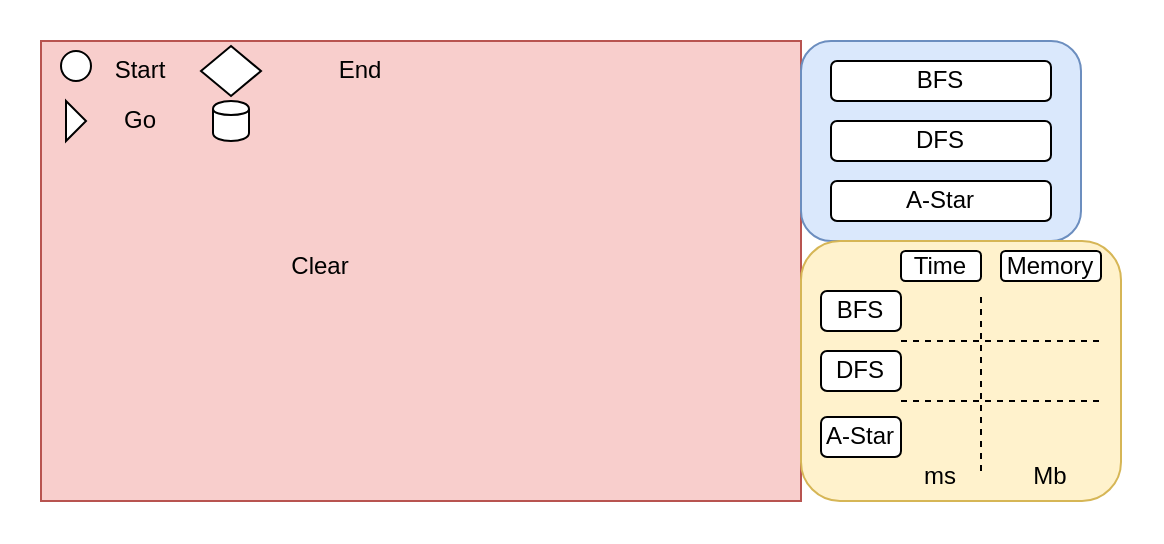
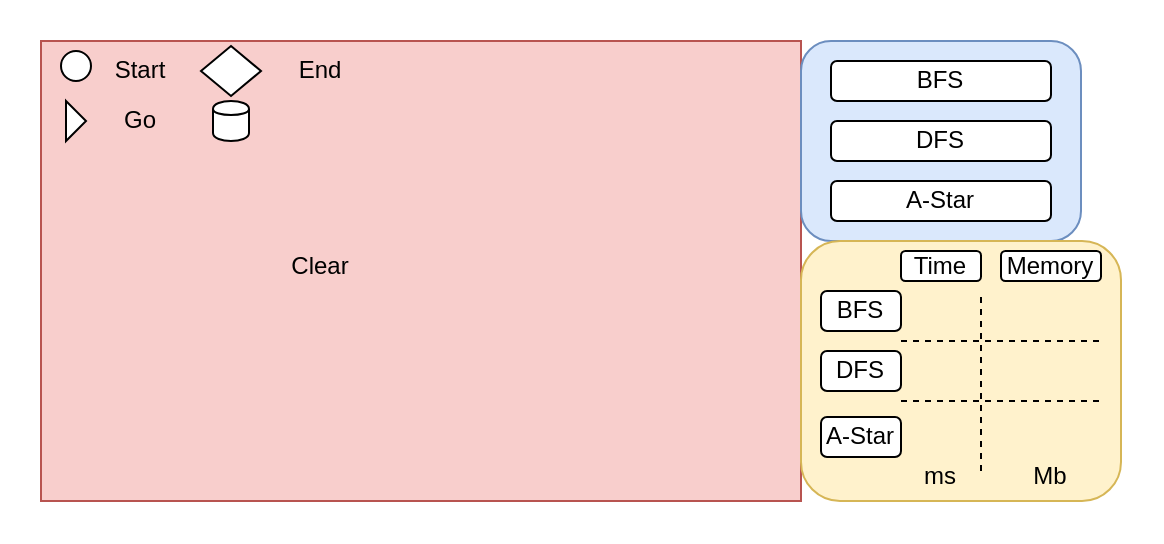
- <mxCell id="25" value="End" style="text;html=1;strokeColor=none;fillColor=none;align=center;verticalAlign=middle;whiteSpace=wrap;rounded=0;" vertex="1" parent="1"><mxGeometry x="160" y="25" width="40" height="20" as="geometry" /></mxCell>
+ <mxCell id="25" value="End" style="text;html=1;strokeColor=none;fillColor=none;align=center;verticalAlign=middle;whiteSpace=wrap;rounded=0;" vertex="1" parent="1"><mxGeometry x="140" y="25" width="40" height="20" as="geometry" /></mxCell>
